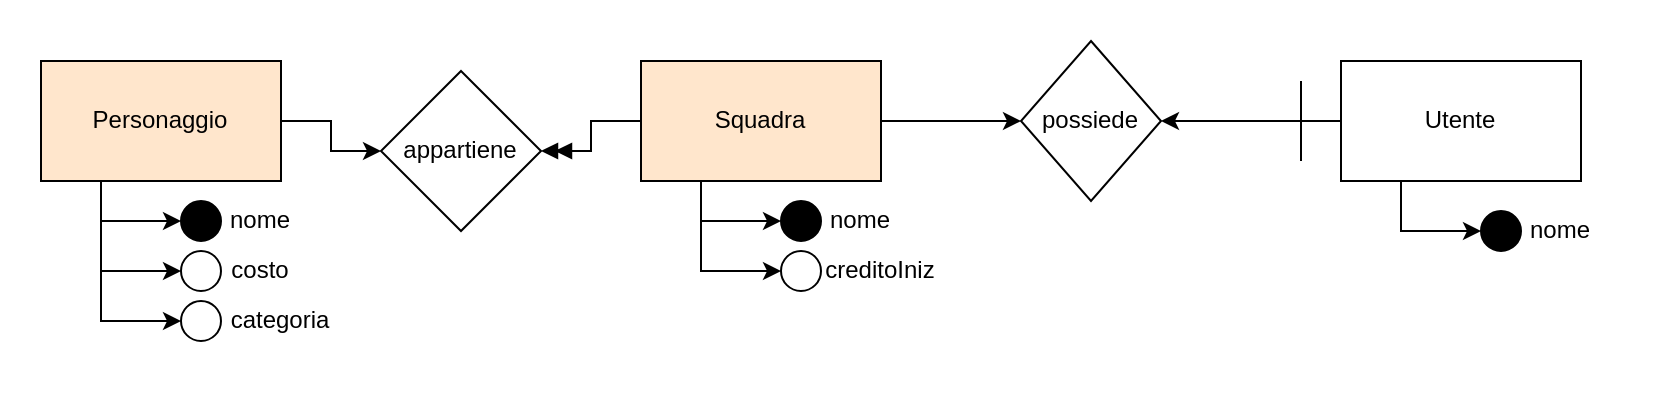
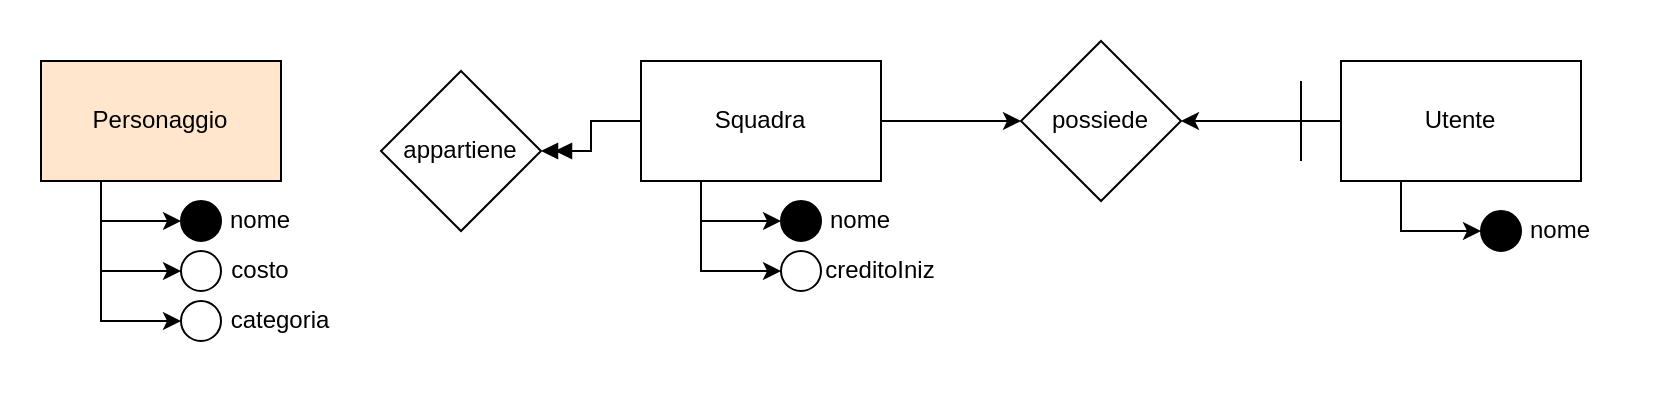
- <mxCell id="16" value="Squadra" style="rounded=0;whiteSpace=wrap;html=1;fillColor=#ffe6cc;" vertex="1" parent="1"><mxGeometry x="320" y="30" width="120" height="60" as="geometry" /></mxCell>
+ <mxCell id="16" value="Squadra" style="rounded=0;whiteSpace=wrap;html=1;" vertex="1" parent="1"><mxGeometry x="320" y="30" width="120" height="60" as="geometry" /></mxCell>
- <mxCell id="10" value="possiede" style="rhombus;whiteSpace=wrap;html=1;" vertex="1" parent="1"><mxGeometry x="510" y="20" width="70" height="80" as="geometry" /></mxCell>
+ <mxCell id="10" value="possiede" style="rhombus;whiteSpace=wrap;html=1;" vertex="1" parent="1"><mxGeometry x="510" y="20" width="80" height="80" as="geometry" /></mxCell>
- <mxCell id="2" style="edgeStyle=orthogonalEdgeStyle;rounded=0;orthogonalLoop=1;jettySize=auto;html=1;exitX=1;exitY=0.5;exitDx=0;exitDy=0;entryX=0;entryY=0.5;entryDx=0;entryDy=0;" edge="1" parent="1" source="6" target="11"><mxGeometry relative="1" as="geometry" /></mxCell>
